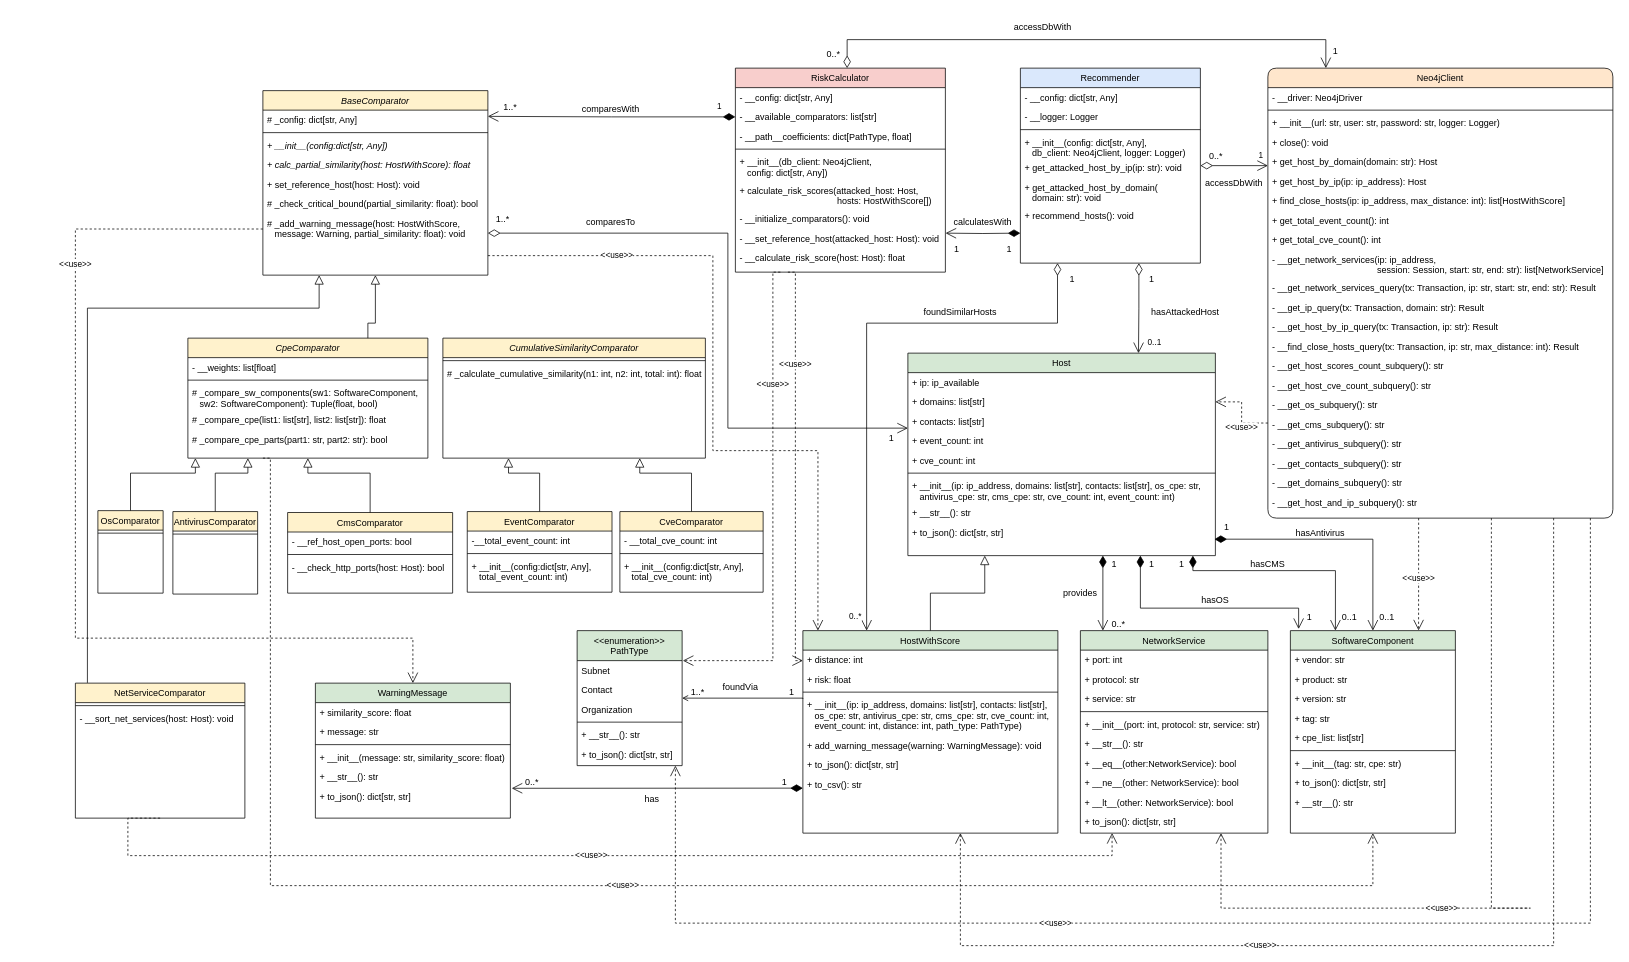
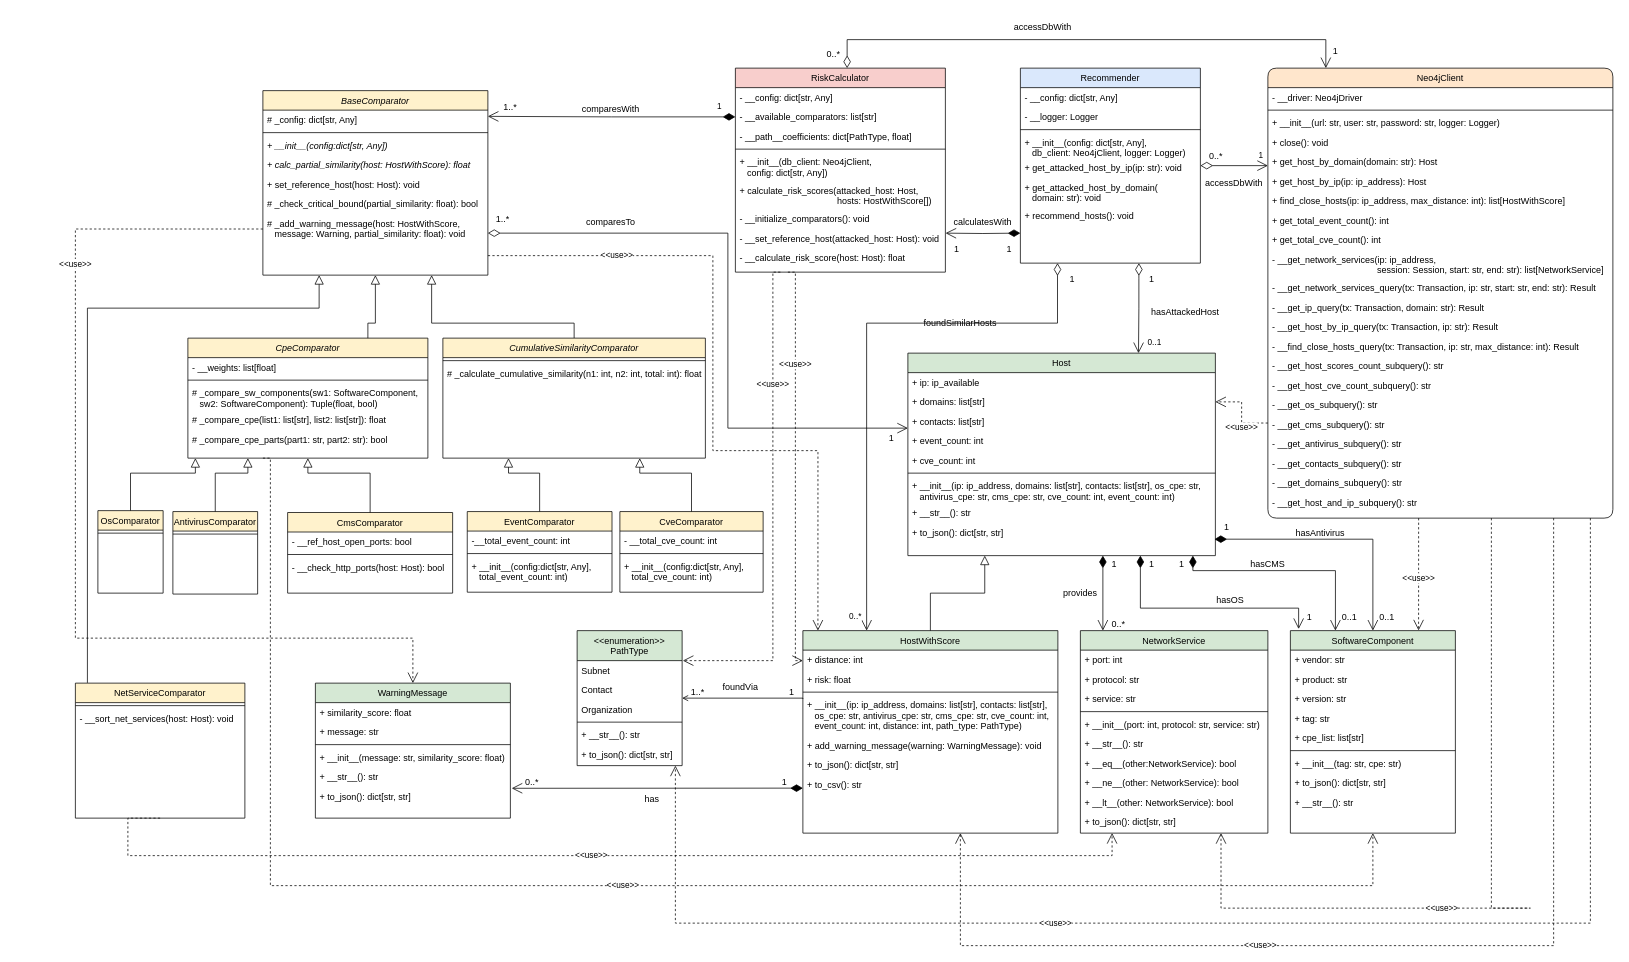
- <mxCell id="84" value="foundSimilarHosts" style="text;html=1;strokeColor=none;fillColor=none;align=center;verticalAlign=middle;whiteSpace=wrap;rounded=0;" parent="1" vertex="1"><mxGeometry x="1220" y="400" width="120" height="30" as="geometry" /></mxCell>
+ <mxCell id="84" value="foundSimilarHosts" style="text;html=1;strokeColor=none;fillColor=none;align=center;verticalAlign=middle;whiteSpace=wrap;rounded=0;" parent="1" vertex="1"><mxGeometry x="1220" y="415" width="120" height="30" as="geometry" /></mxCell>
+ <mxCell id="95" value="" style="endArrow=block;endSize=10;endFill=0;shadow=0;strokeWidth=1;rounded=0;edgeStyle=elbowEdgeStyle;elbow=vertical;exitX=0.5;exitY=0;exitDx=0;exitDy=0;entryX=0.75;entryY=1;entryDx=0;entryDy=0;" parent="1" source="96" target="87" edge="1"><mxGeometry width="160" relative="1" as="geometry"><mxPoint x="-110" y="560" as="sourcePoint" /><mxPoint x="640" y="410" as="targetPoint" /><Array as="points"><mxPoint x="380" y="430" /></Array></mxGeometry></mxCell>
- <mxCell id="83" value="hasOS" style="text;html=1;strokeColor=none;fillColor=none;align=center;verticalAlign=middle;whiteSpace=wrap;rounded=0;" parent="1" vertex="1"><mxGeometry x="1590" y="780" width="60" height="40" as="geometry" /></mxCell>
+ <mxCell id="83" value="hasOS" style="text;html=1;strokeColor=none;fillColor=none;align=center;verticalAlign=middle;whiteSpace=wrap;rounded=0;" parent="1" vertex="1"><mxGeometry x="1610" y="780" width="60" height="40" as="geometry" /></mxCell>
